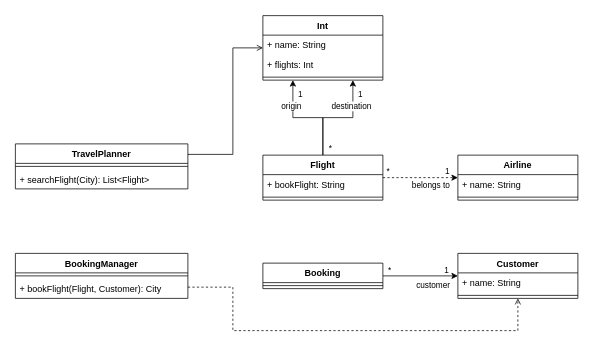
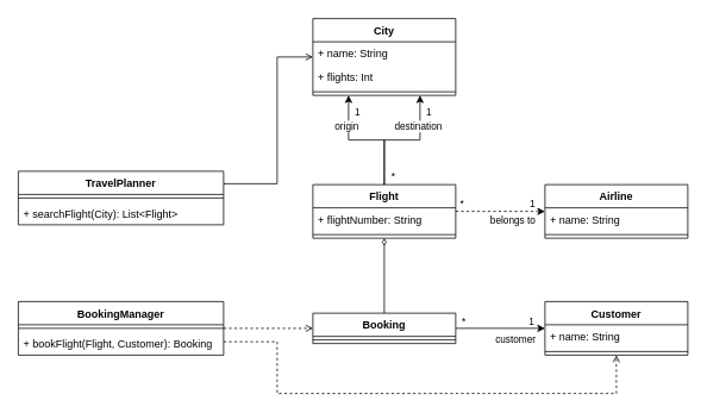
- <mxCell id="2" value="Int" style="swimlane;fontStyle=1;align=center;verticalAlign=top;childLayout=stackLayout;horizontal=1;startSize=26;horizontalStack=0;resizeParent=1;resizeParentMax=0;resizeLast=0;collapsible=1;marginBottom=0;" parent="1" vertex="1"><mxGeometry x="350" y="20" width="160" height="86" as="geometry" /></mxCell>
+ <mxCell id="2" value="City" style="swimlane;fontStyle=1;align=center;verticalAlign=top;childLayout=stackLayout;horizontal=1;startSize=26;horizontalStack=0;resizeParent=1;resizeParentMax=0;resizeLast=0;collapsible=1;marginBottom=0;" parent="1" vertex="1"><mxGeometry x="350" y="20" width="160" height="86" as="geometry" /></mxCell>
- <mxCell id="14" value="+ bookFlight: String" style="text;strokeColor=none;fillColor=none;align=left;verticalAlign=top;spacingLeft=4;spacingRight=4;overflow=hidden;rotatable=0;points=[[0,0.5],[1,0.5]];portConstraint=eastwest;" parent="13" vertex="1"><mxGeometry y="26" width="160" height="26" as="geometry" /></mxCell>
+ <mxCell id="14" value="+ flightNumber: String" style="text;strokeColor=none;fillColor=none;align=left;verticalAlign=top;spacingLeft=4;spacingRight=4;overflow=hidden;rotatable=0;points=[[0,0.5],[1,0.5]];portConstraint=eastwest;" parent="13" vertex="1"><mxGeometry y="26" width="160" height="26" as="geometry" /></mxCell>
+ <mxCell id="16" style="edgeStyle=orthogonalEdgeStyle;rounded=0;orthogonalLoop=1;jettySize=auto;html=1;exitX=0.5;exitY=0;exitDx=0;exitDy=0;endArrow=diamondThin;endFill=0;" edge="1" parent="1" source="21" target="13"><mxGeometry relative="1" as="geometry" /></mxCell>
+ <mxCell id="23" style="edgeStyle=orthogonalEdgeStyle;rounded=0;orthogonalLoop=1;jettySize=auto;html=1;exitX=1;exitY=0.5;exitDx=0;exitDy=0;entryX=0;entryY=0.5;entryDx=0;entryDy=0;dashed=1;endArrow=open;endFill=0;" edge="1" parent="1" source="25" target="21"><mxGeometry relative="1" as="geometry" /></mxCell>
- <mxCell id="27" value="+ bookFlight(Flight, Customer): City" style="text;strokeColor=none;fillColor=none;align=left;verticalAlign=top;spacingLeft=4;spacingRight=4;overflow=hidden;rotatable=0;points=[[0,0.5],[1,0.5]];portConstraint=eastwest;" parent="25" vertex="1"><mxGeometry y="34" width="230" height="26" as="geometry" /></mxCell>
+ <mxCell id="27" value="+ bookFlight(Flight, Customer): Booking" style="text;strokeColor=none;fillColor=none;align=left;verticalAlign=top;spacingLeft=4;spacingRight=4;overflow=hidden;rotatable=0;points=[[0,0.5],[1,0.5]];portConstraint=eastwest;" parent="25" vertex="1"><mxGeometry y="34" width="230" height="26" as="geometry" /></mxCell>
